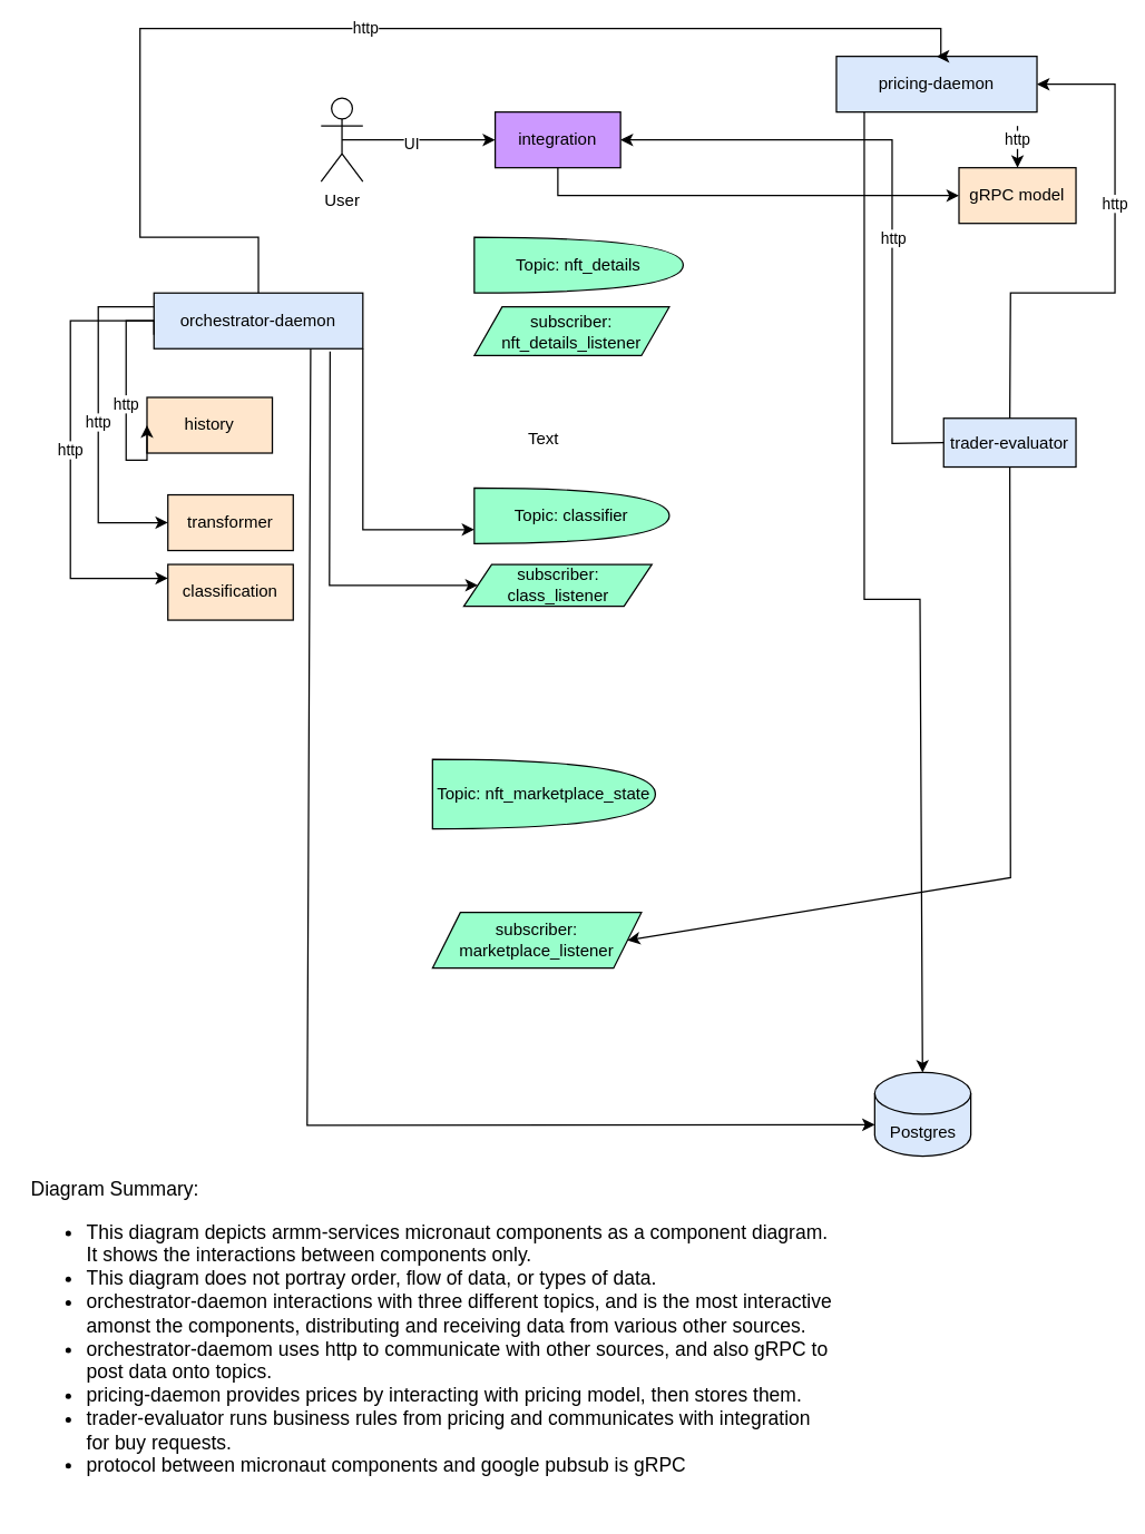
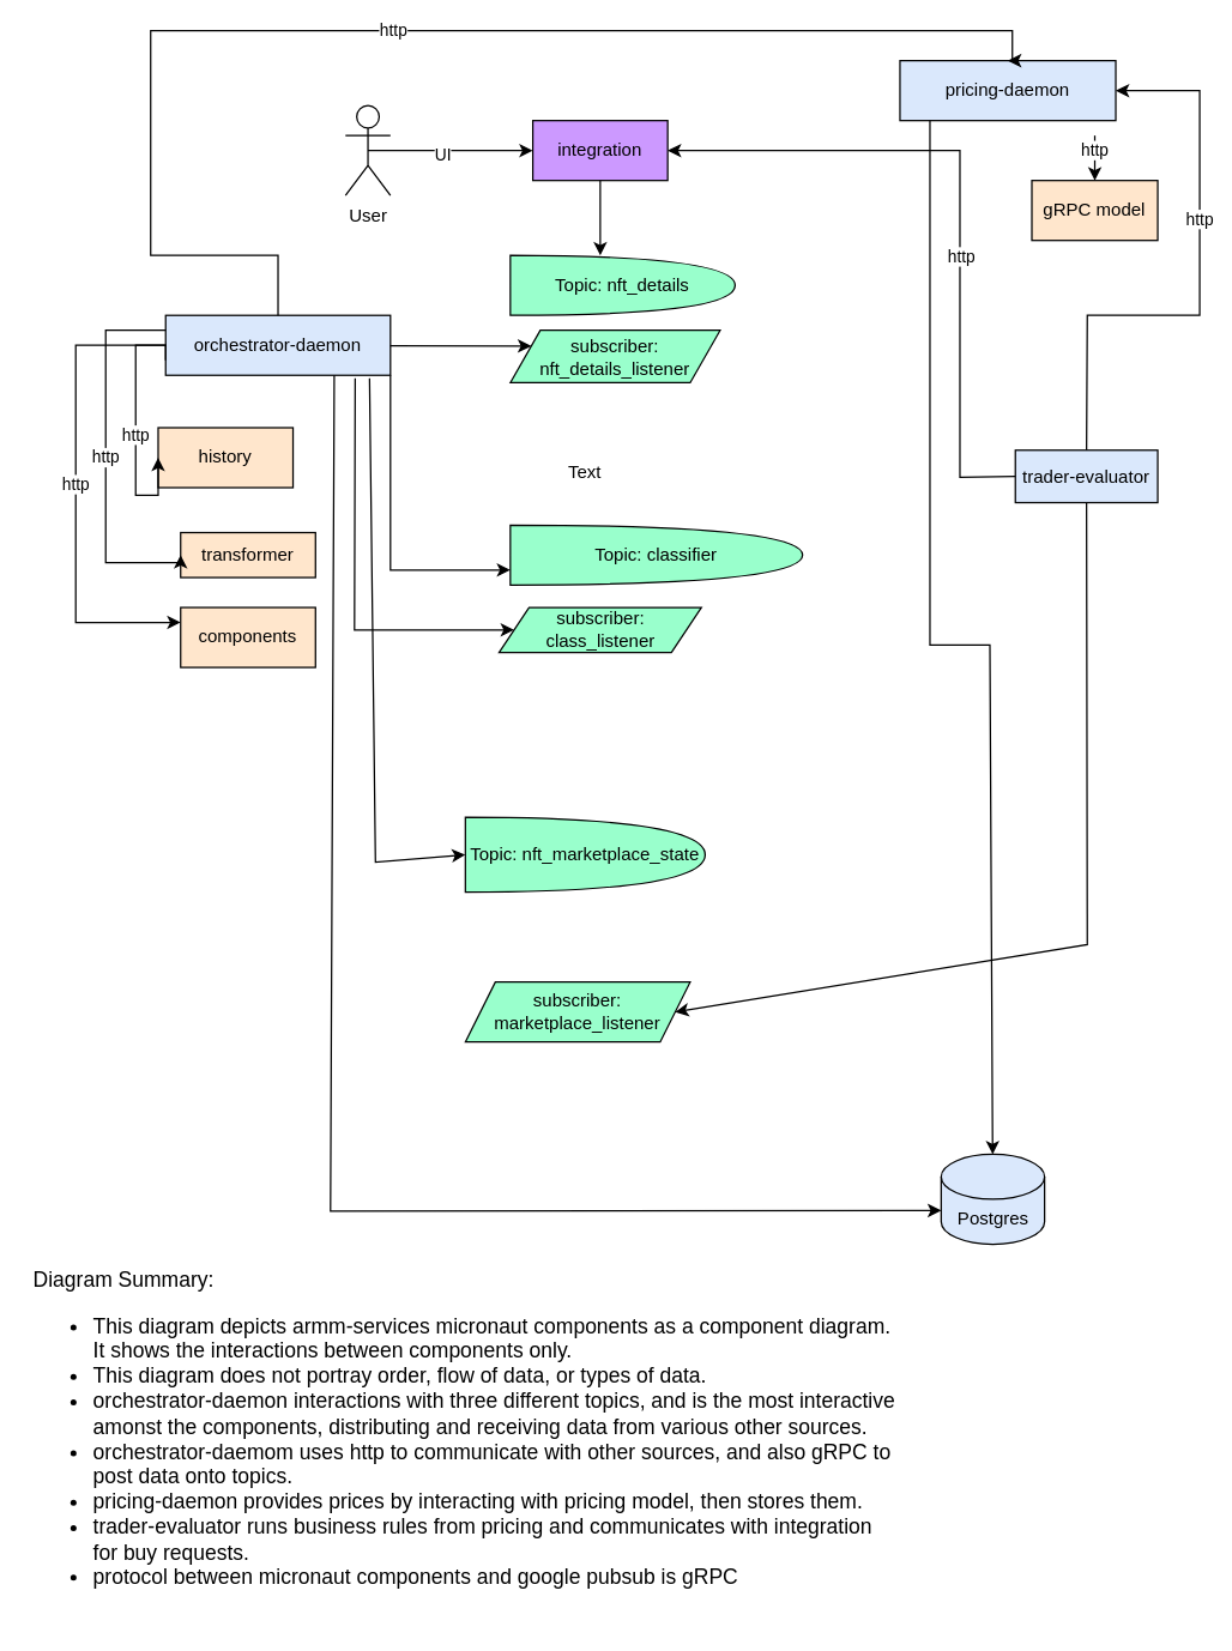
- <mxCell id="14" style="edgeStyle=orthogonalEdgeStyle;rounded=0;orthogonalLoop=1;jettySize=auto;html=1;exitX=0.5;exitY=1;exitDx=0;exitDy=0;" parent="1" source="15" target="13" edge="1"><mxGeometry relative="1" as="geometry" /></mxCell>
+ <mxCell id="14" style="edgeStyle=orthogonalEdgeStyle;rounded=0;orthogonalLoop=1;jettySize=auto;html=1;exitX=0.5;exitY=1;exitDx=0;exitDy=0;entryX=0.4;entryY=0;entryDx=0;entryDy=0;entryPerimeter=0;" parent="1" source="15" target="2" edge="1"><mxGeometry relative="1" as="geometry" /></mxCell>
+ <mxCell id="22" value="" style="endArrow=classic;html=1;rounded=0;entryX=0;entryY=0.25;entryDx=0;entryDy=0;" parent="1" source="10" target="16" edge="1"><mxGeometry width="50" height="50" relative="1" as="geometry"><mxPoint x="260" y="231" as="sourcePoint" /><mxPoint x="250" y="180" as="targetPoint" /></mxGeometry></mxCell>
- <mxCell id="3" value="Topic: classifier" style="shape=or;whiteSpace=wrap;html=1;fillColor=#99FFCC;" parent="1" vertex="1"><mxGeometry x="340" y="350" width="140" height="40" as="geometry" /></mxCell>
+ <mxCell id="3" value="Topic: classifier" style="shape=or;whiteSpace=wrap;html=1;fillColor=#99FFCC;" parent="1" vertex="1"><mxGeometry x="340" y="350" width="195" height="40" as="geometry" /></mxCell>
- <mxCell id="6" value="transformer" style="rounded=0;whiteSpace=wrap;html=1;fillColor=#FFE6CC;" parent="1" vertex="1"><mxGeometry x="120" y="355" width="90" height="40" as="geometry" /></mxCell>
+ <mxCell id="6" value="transformer" style="rounded=0;whiteSpace=wrap;html=1;fillColor=#FFE6CC;" parent="1" vertex="1"><mxGeometry x="120" y="355" width="90" height="30" as="geometry" /></mxCell>
- <mxCell id="7" value="classification" style="rounded=0;whiteSpace=wrap;html=1;fillColor=#FFE6CC;" parent="1" vertex="1"><mxGeometry x="120" y="405" width="90" height="40" as="geometry" /></mxCell>
+ <mxCell id="7" value="components" style="rounded=0;whiteSpace=wrap;html=1;fillColor=#FFE6CC;" parent="1" vertex="1"><mxGeometry x="120" y="405" width="90" height="40" as="geometry" /></mxCell>
+ <mxCell id="28" value="" style="endArrow=classic;html=1;rounded=0;exitX=0.907;exitY=1.05;exitDx=0;exitDy=0;exitPerimeter=0;entryX=0;entryY=0.5;entryDx=0;entryDy=0;entryPerimeter=0;" parent="1" source="10" target="4" edge="1"><mxGeometry width="50" height="50" relative="1" as="geometry"><mxPoint x="490" y="390" as="sourcePoint" /><mxPoint x="540" y="340" as="targetPoint" /><Array as="points"><mxPoint x="250" y="575" /></Array></mxGeometry></mxCell>
